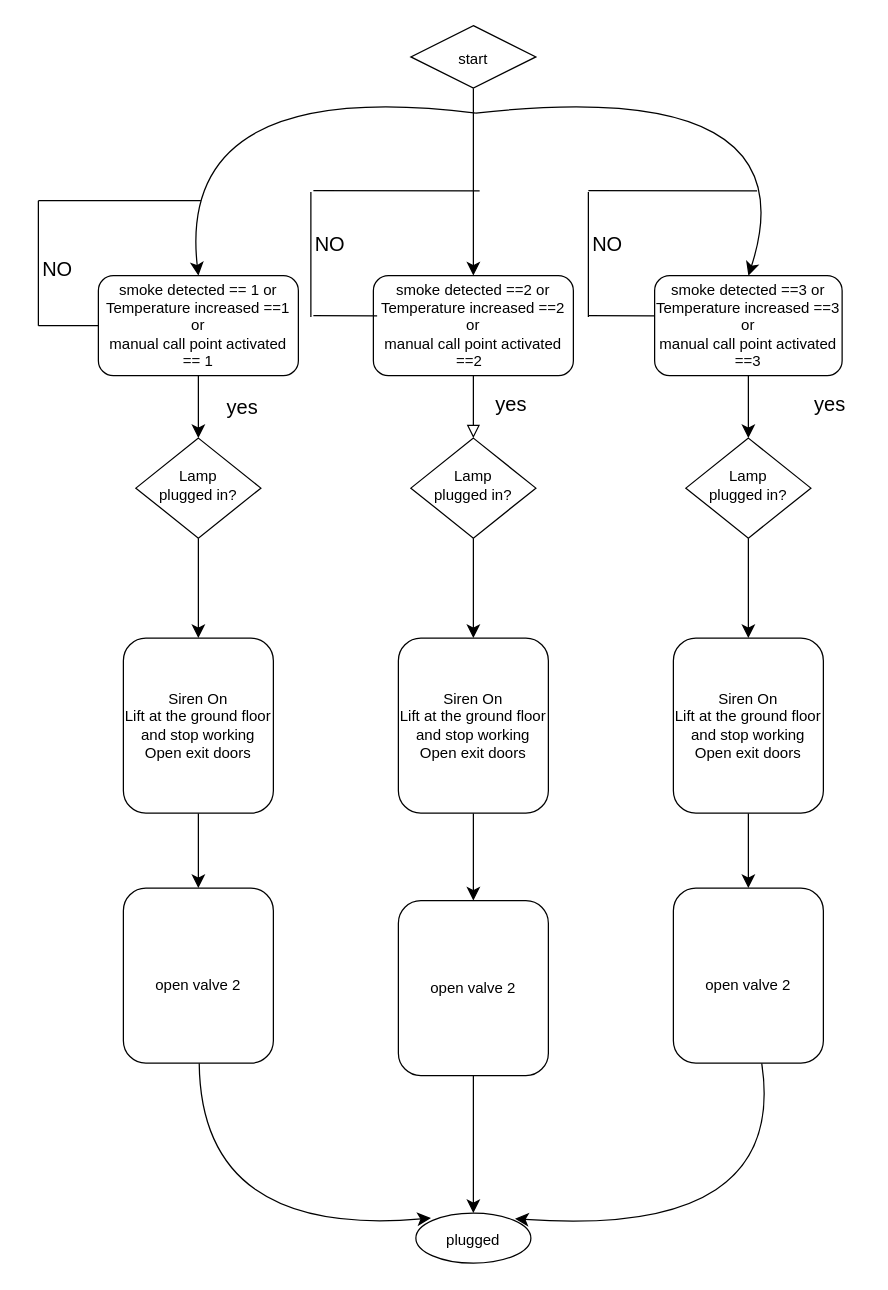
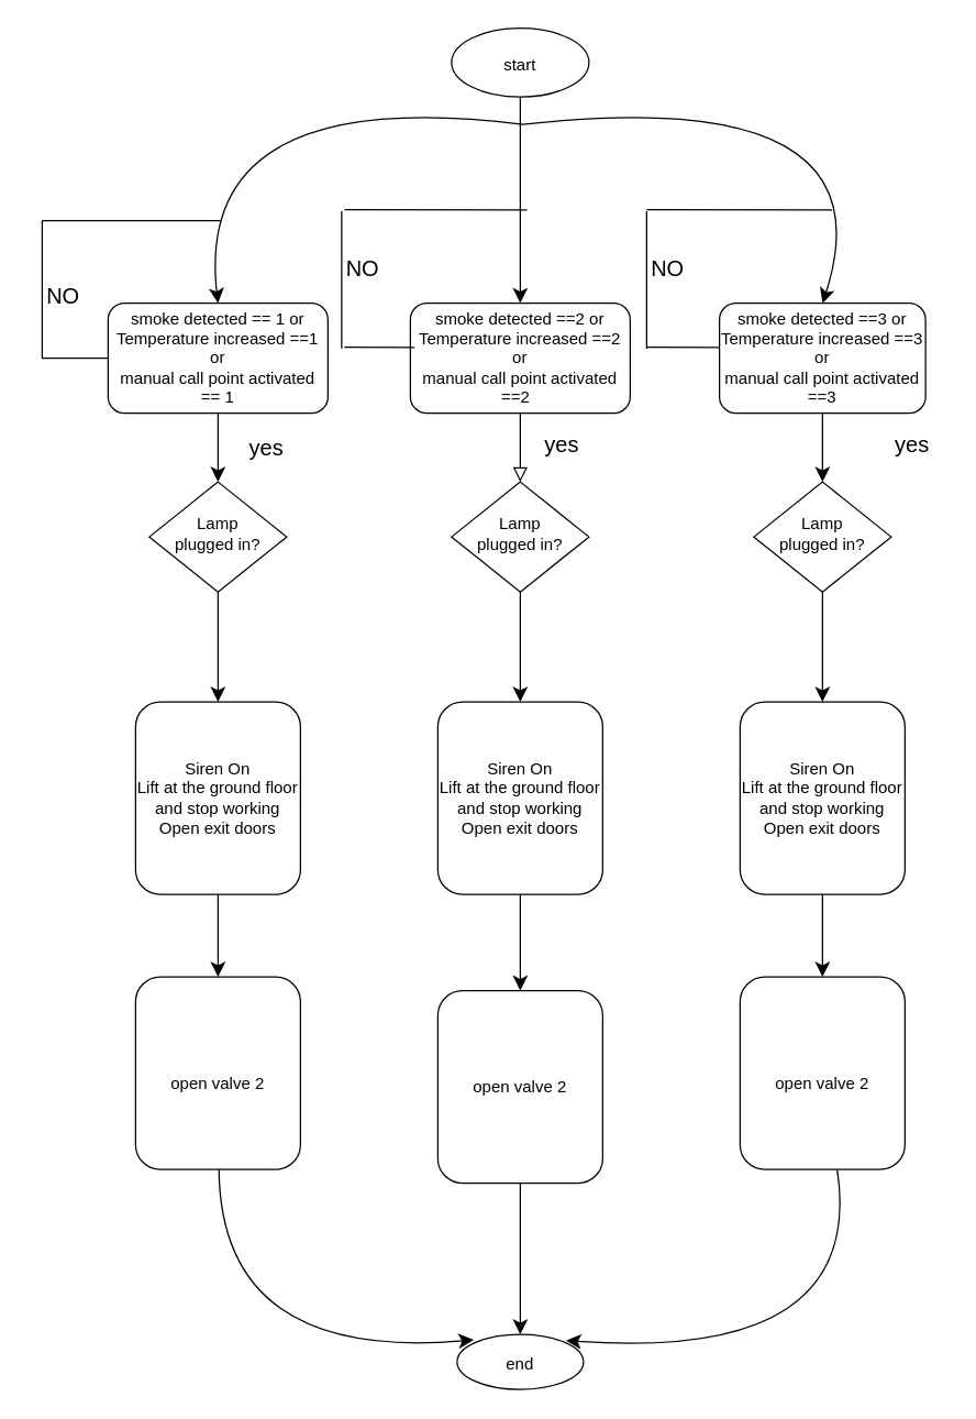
- <mxCell id="9" value="&lt;font style=&quot;font-size: 12px;&quot;&gt;start&lt;/font&gt;" style="rhombus;whiteSpace=wrap;html=1;fontSize=16;" vertex="1" parent="1"><mxGeometry x="328" y="20" width="100" height="50" as="geometry" /></mxCell>
+ <mxCell id="9" value="&lt;font style=&quot;font-size: 12px;&quot;&gt;start&lt;/font&gt;" style="ellipse;whiteSpace=wrap;html=1;fontSize=16;" vertex="1" parent="1"><mxGeometry x="328" y="20" width="100" height="50" as="geometry" /></mxCell>
- <mxCell id="45" value="&lt;font style=&quot;font-size: 12px;&quot;&gt;plugged&lt;/font&gt;" style="ellipse;whiteSpace=wrap;html=1;fontSize=16;" vertex="1" parent="1"><mxGeometry x="332" y="970" width="92" height="40" as="geometry" /></mxCell>
+ <mxCell id="45" value="&lt;font style=&quot;font-size: 12px;&quot;&gt;end&lt;/font&gt;" style="ellipse;whiteSpace=wrap;html=1;fontSize=16;" vertex="1" parent="1"><mxGeometry x="332" y="970" width="92" height="40" as="geometry" /></mxCell>
